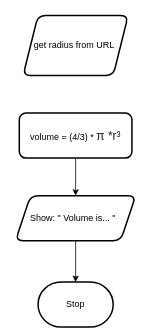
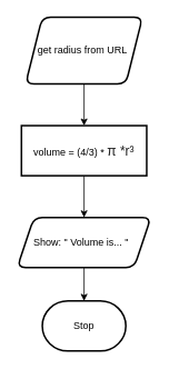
+ <mxCell id="3" value="" style="edgeStyle=none;html=1;" edge="1" parent="1" source="4" target="6"><mxGeometry relative="1" as="geometry" /></mxCell>
- <mxCell id="6" value="&lt;div style=&quot;text-align: start;&quot;&gt;&lt;span style=&quot;background-color: transparent;&quot;&gt;volume = (4/3) *&amp;nbsp;&lt;/span&gt;&lt;span style=&quot;color: rgb(31, 31, 31); font-family: &amp;quot;Google Sans&amp;quot;, Arial, sans-serif; font-size: 16px; text-align: start; background-color: rgb(255, 255, 255);&quot;&gt;π *r&lt;/span&gt;&lt;span style=&quot;background-color: transparent; font-size: 16px;&quot;&gt;&lt;font face=&quot;Google Sans, Arial, sans-serif&quot; color=&quot;#1f1f1f&quot;&gt;³&lt;/font&gt;&lt;/span&gt;&lt;/div&gt;" style="whiteSpace=wrap;html=1;strokeWidth=2;rounded=1;" vertex="1" parent="1"><mxGeometry x="25" y="150" width="150" height="60" as="geometry" /></mxCell>
+ <mxCell id="6" value="&lt;div style=&quot;text-align: start;&quot;&gt;&lt;span style=&quot;background-color: transparent;&quot;&gt;volume = (4/3) *&amp;nbsp;&lt;/span&gt;&lt;span style=&quot;color: rgb(31, 31, 31); font-family: &amp;quot;Google Sans&amp;quot;, Arial, sans-serif; font-size: 16px; text-align: start; background-color: rgb(255, 255, 255);&quot;&gt;π *r&lt;/span&gt;&lt;span style=&quot;background-color: transparent; font-size: 16px;&quot;&gt;&lt;font face=&quot;Google Sans, Arial, sans-serif&quot; color=&quot;#1f1f1f&quot;&gt;³&lt;/font&gt;&lt;/span&gt;&lt;/div&gt;" style="whiteSpace=wrap;html=1;strokeWidth=2;rounded=0;" vertex="1" parent="1"><mxGeometry x="25" y="150" width="150" height="60" as="geometry" /></mxCell>
- <mxCell id="2" value="Stop" style="strokeWidth=2;html=1;shape=mxgraph.flowchart.terminator;whiteSpace=wrap;" parent="1" vertex="1"><mxGeometry x="50" y="375" width="100" height="60" as="geometry" /></mxCell>
+ <mxCell id="2" value="Stop" style="strokeWidth=2;html=1;shape=mxgraph.flowchart.terminator;whiteSpace=wrap;" parent="1" vertex="1"><mxGeometry x="50" y="360" width="100" height="60" as="geometry" /></mxCell>
